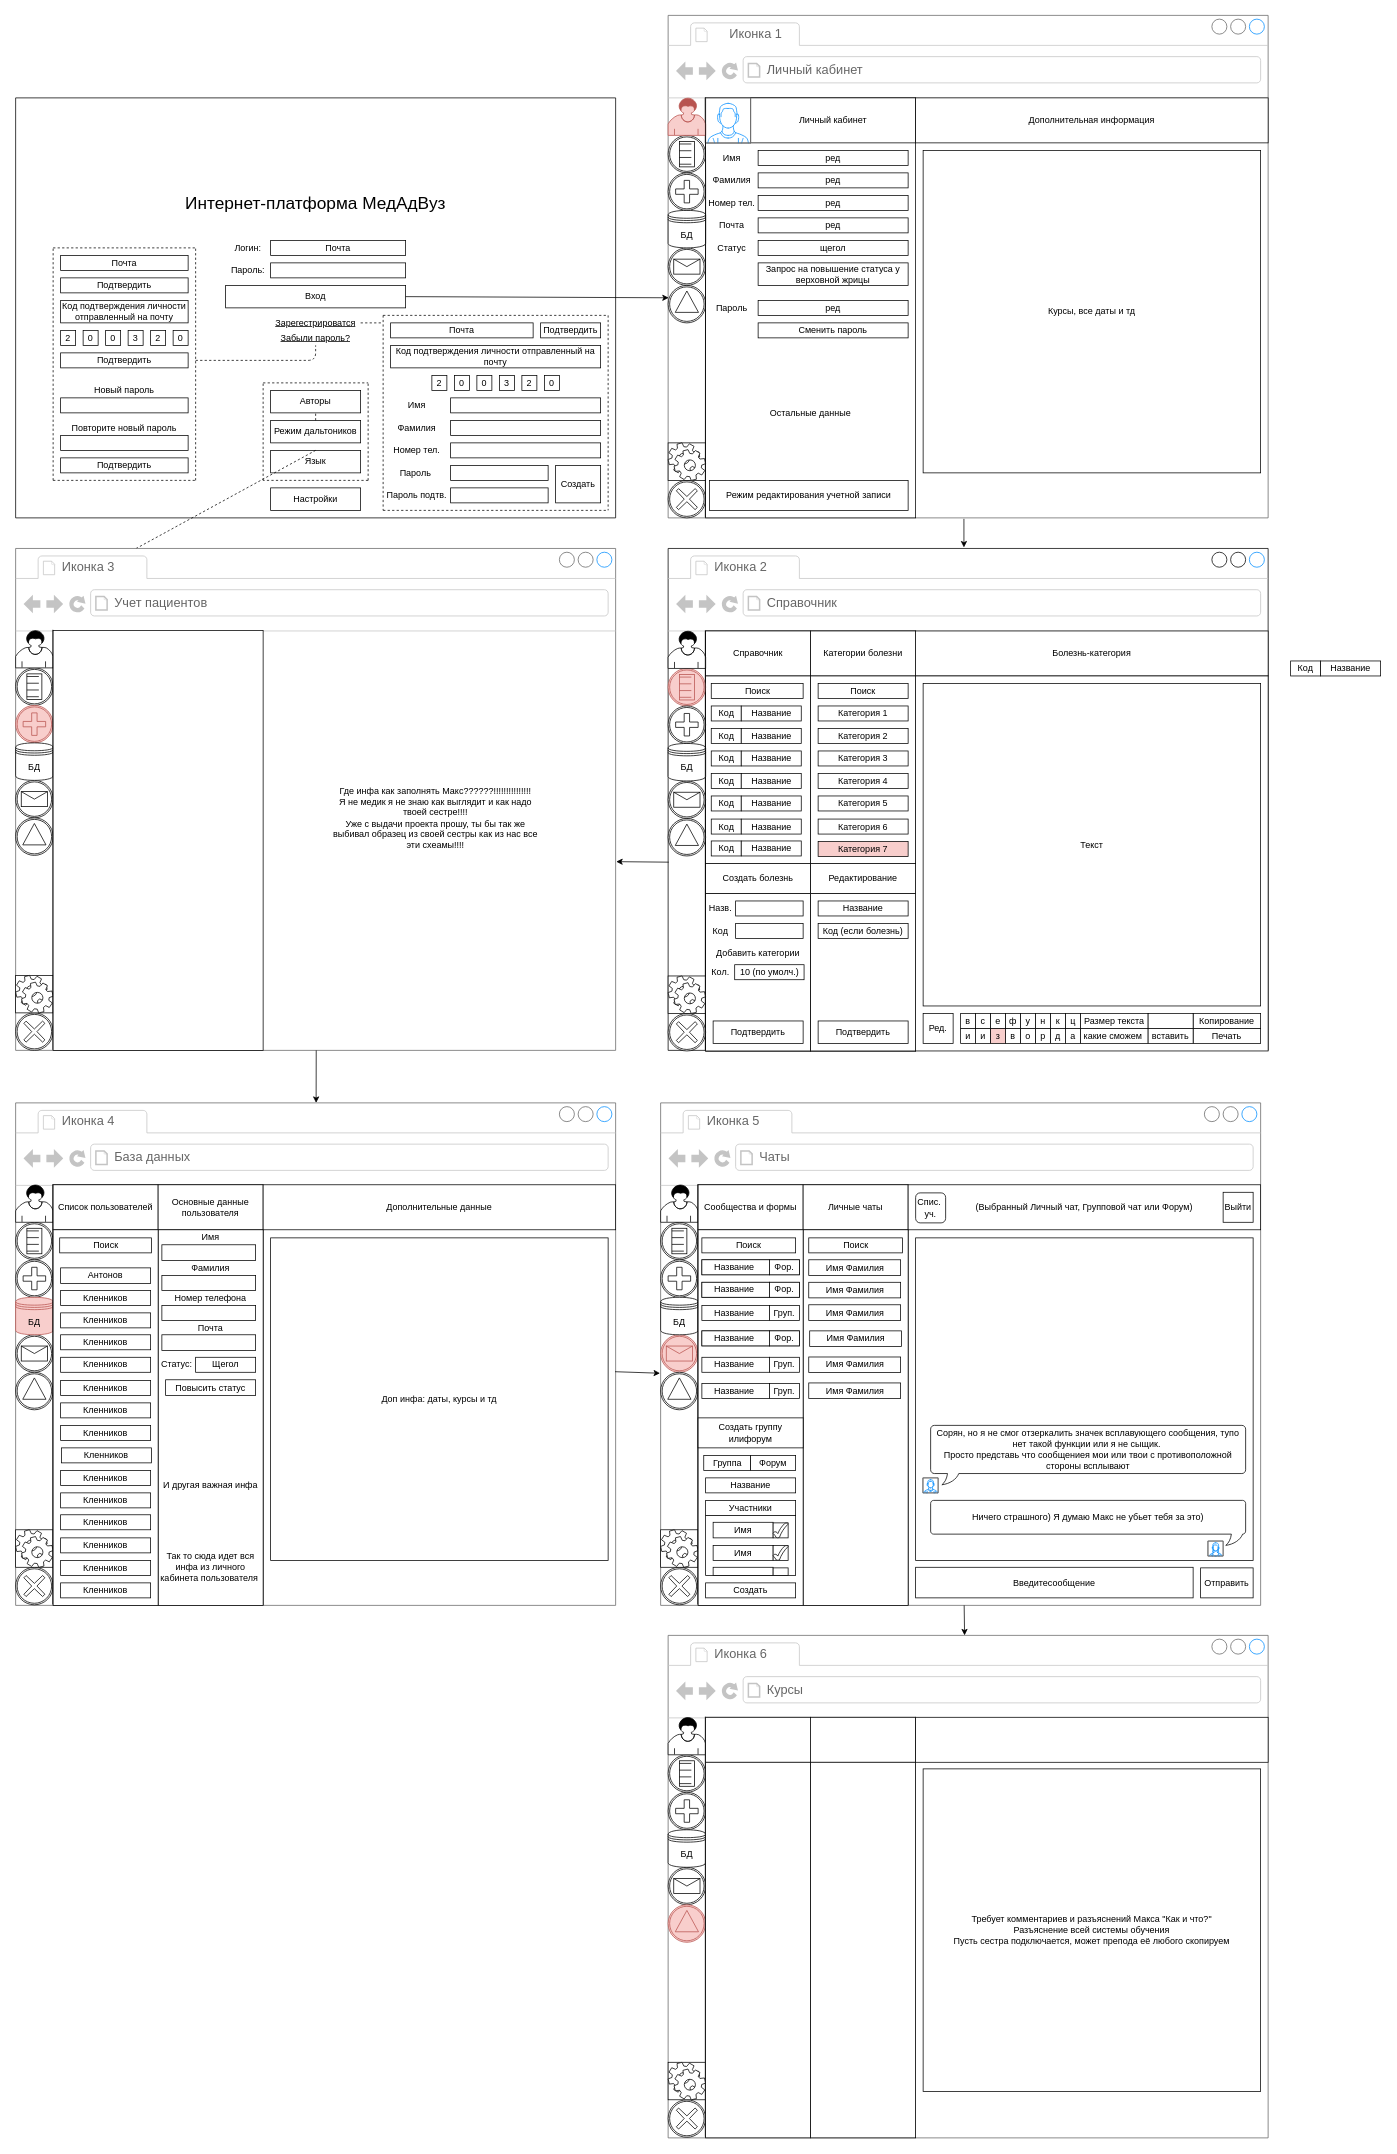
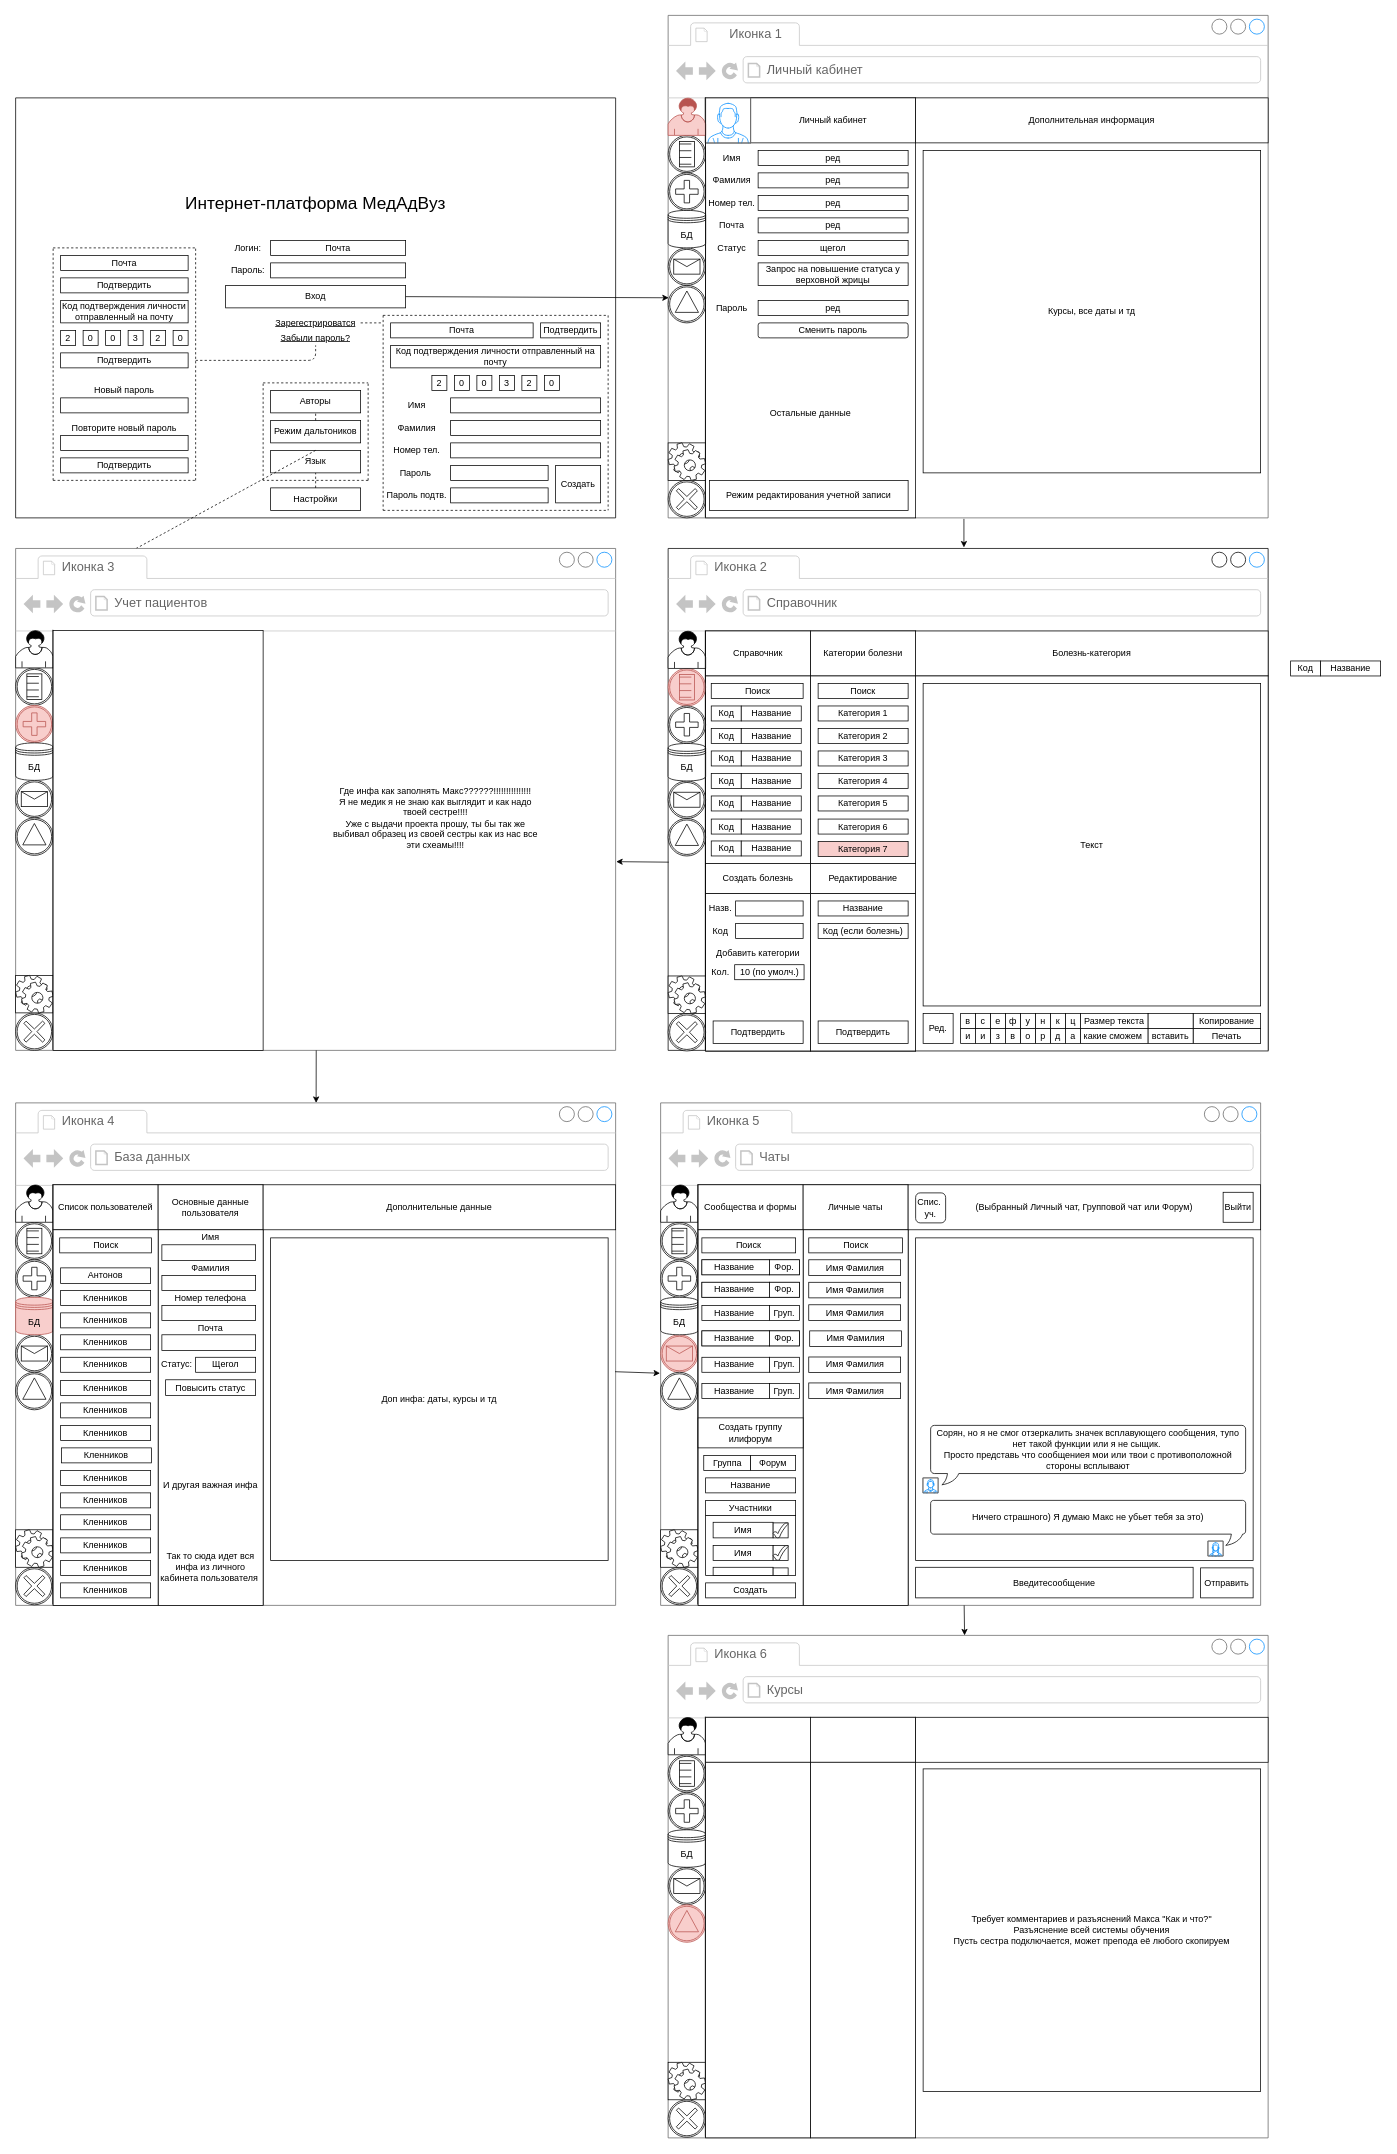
- <mxCell id="45" value="Сменить пароль" style="rounded=0;whiteSpace=wrap;html=1;" vertex="1" parent="21"><mxGeometry x="120" y="410" width="200" height="20" as="geometry" /></mxCell>
+ <mxCell id="45" value="Сменить пароль" style="whiteSpace=wrap;html=1;rounded=1;" vertex="1" parent="21"><mxGeometry x="120" y="410" width="200" height="20" as="geometry" /></mxCell>
+ <mxCell id="18" value="" style="endArrow=none;dashed=1;html=1;fontSize=12;exitX=0.5;exitY=0;exitDx=0;exitDy=0;entryX=0.5;entryY=1;entryDx=0;entryDy=0;" parent="1" source="10" target="15" edge="1"><mxGeometry width="50" height="50" relative="1" as="geometry"><mxPoint x="410" y="490" as="sourcePoint" /><mxPoint x="550" y="610" as="targetPoint" /></mxGeometry></mxCell>
- <mxCell id="125" value="з" style="rounded=0;whiteSpace=wrap;html=1;fillColor=#f8cecc;" vertex="1" parent="57"><mxGeometry x="430" y="640" width="20" height="20" as="geometry" /></mxCell>
+ <mxCell id="125" value="з" style="rounded=0;whiteSpace=wrap;html=1;" vertex="1" parent="57"><mxGeometry x="430" y="640" width="20" height="20" as="geometry" /></mxCell>
